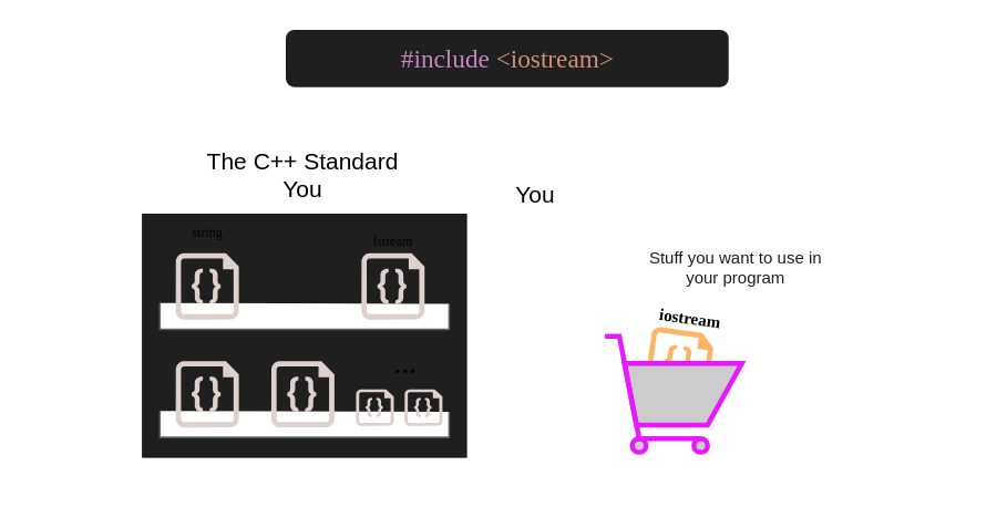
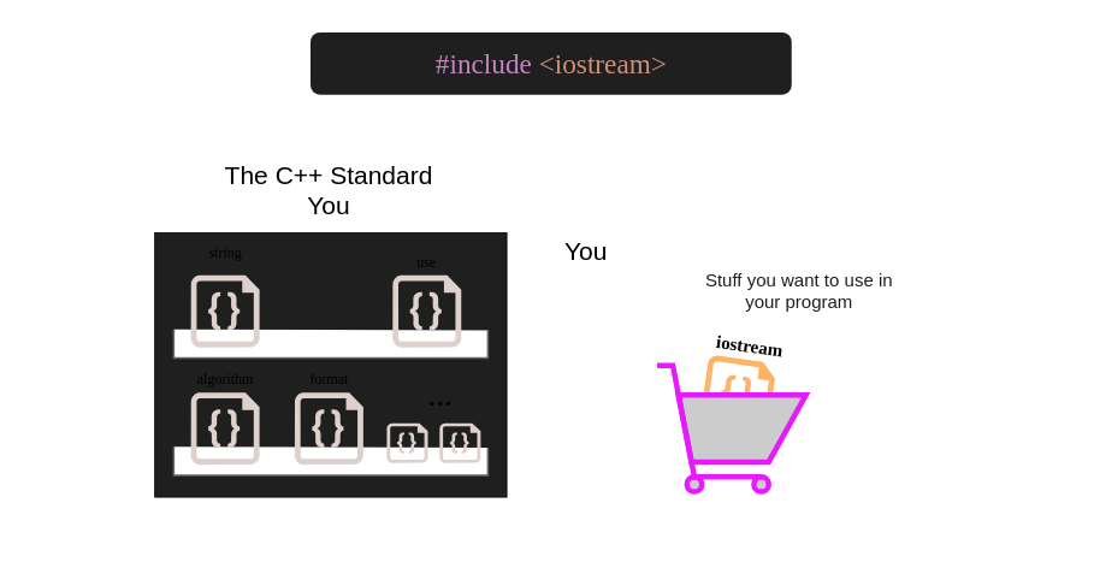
- <mxCell id="21" value="You" style="text;html=1;strokeColor=none;fillColor=none;align=center;verticalAlign=middle;whiteSpace=wrap;rounded=0;fontFamily=Helvetica;fontStyle=0;fontSize=28;" vertex="1" parent="1"><mxGeometry x="574.12" y="209" width="140" height="48" as="geometry" /></mxCell>
+ <mxCell id="21" value="You" style="text;html=1;strokeColor=none;fillColor=none;align=center;verticalAlign=middle;whiteSpace=wrap;rounded=0;fontFamily=Helvetica;fontStyle=0;fontSize=28;" vertex="1" parent="1"><mxGeometry x="579.12" y="254" width="140" height="48" as="geometry" /></mxCell>
- <mxCell id="10" value="fstream" style="text;html=1;strokeColor=none;fillColor=none;align=center;verticalAlign=middle;whiteSpace=wrap;rounded=0;fontFamily=Jetbrains Mono;fontStyle=0;fontSize=16;" vertex="1" parent="1"><mxGeometry x="421" y="274" width="103" height="30" as="geometry" /></mxCell>
+ <mxCell id="10" value="use" style="text;html=1;strokeColor=none;fillColor=none;align=center;verticalAlign=middle;whiteSpace=wrap;rounded=0;fontFamily=Jetbrains Mono;fontStyle=0;fontSize=16;" vertex="1" parent="1"><mxGeometry x="421" y="274" width="103" height="30" as="geometry" /></mxCell>
+ <mxCell id="12" value="algorithm" style="text;html=1;strokeColor=none;fillColor=none;align=center;verticalAlign=middle;whiteSpace=wrap;rounded=0;fontFamily=Jetbrains Mono;fontStyle=0;fontSize=16;" vertex="1" parent="1"><mxGeometry x="197.5" y="404" width="103" height="30" as="geometry" /></mxCell>
+ <mxCell id="14" value="format" style="text;html=1;strokeColor=none;fillColor=none;align=center;verticalAlign=middle;whiteSpace=wrap;rounded=0;fontFamily=Jetbrains Mono;fontStyle=0;fontSize=16;" vertex="1" parent="1"><mxGeometry x="312.5" y="404" width="103" height="30" as="geometry" /></mxCell>
